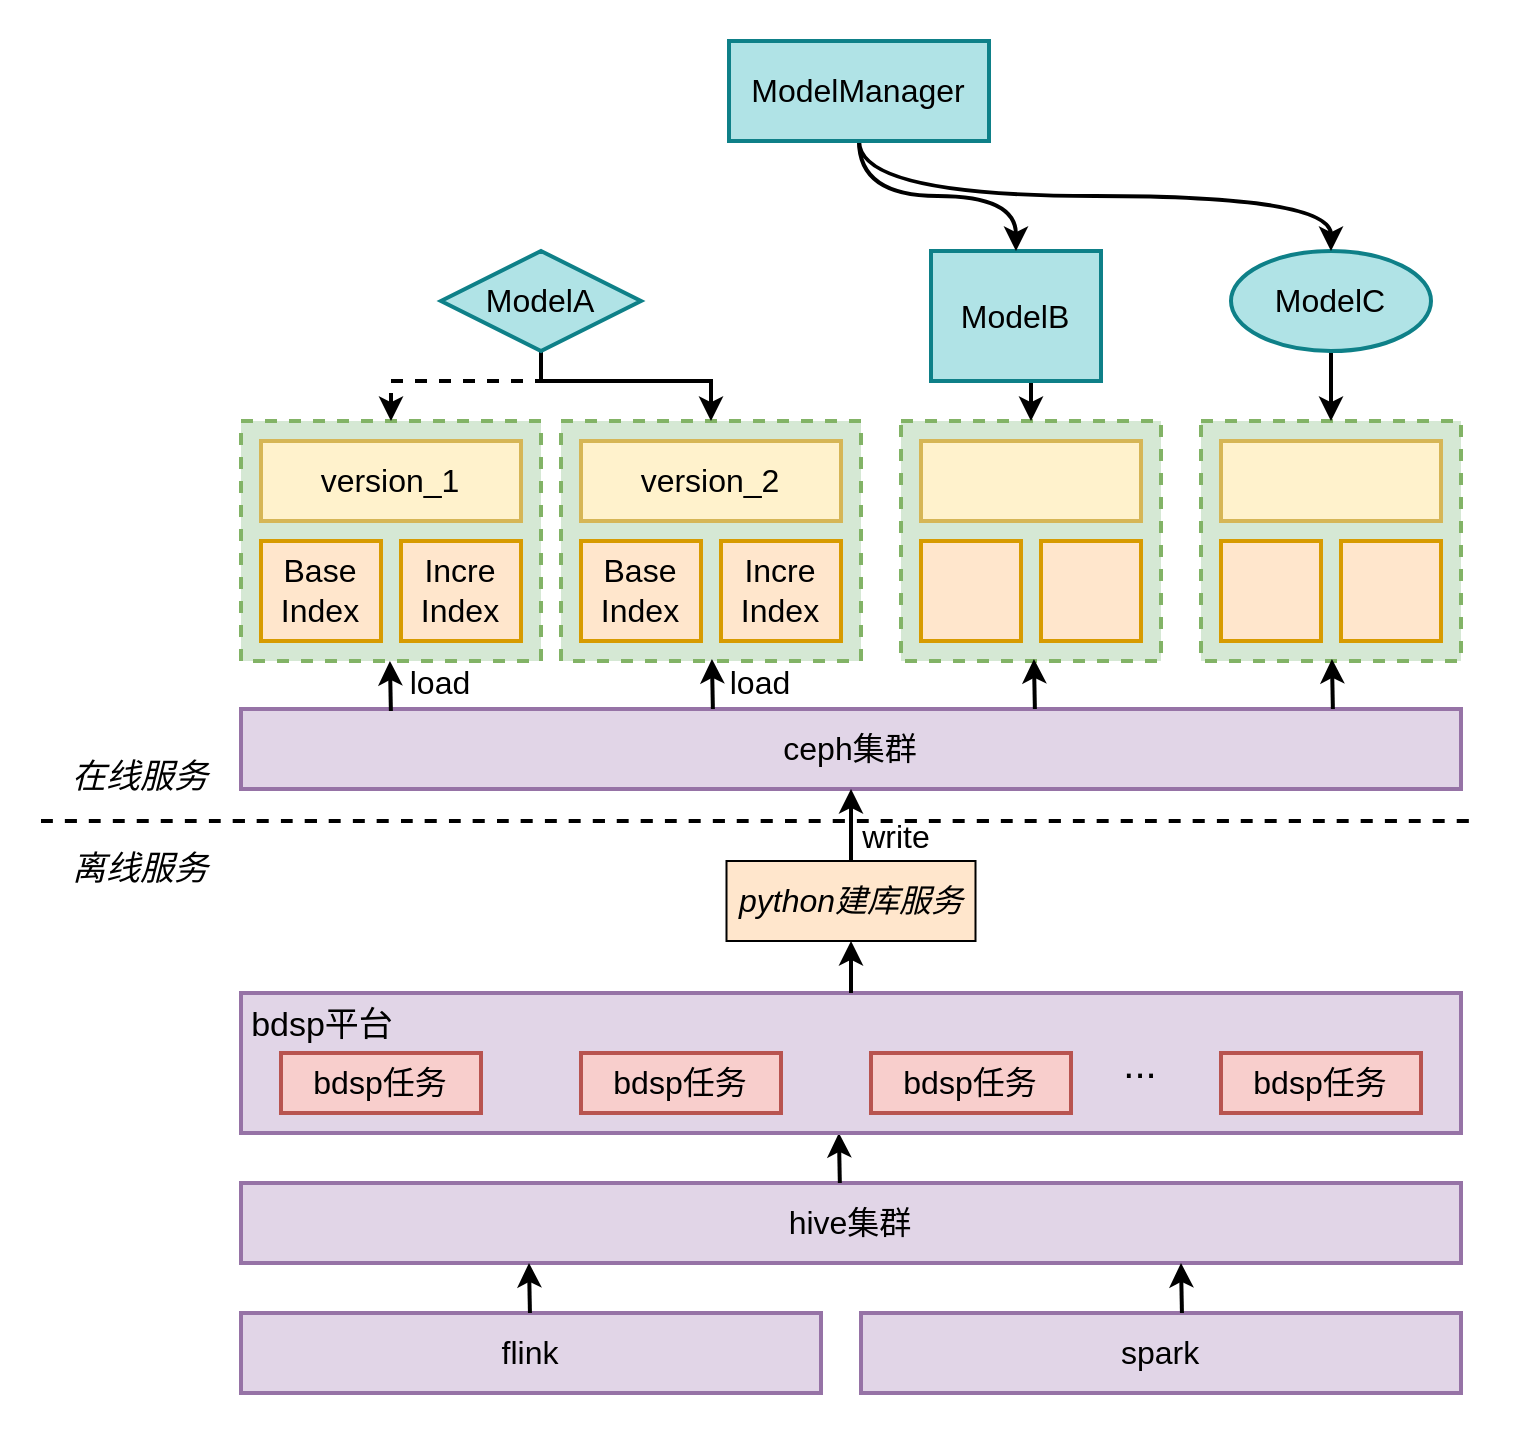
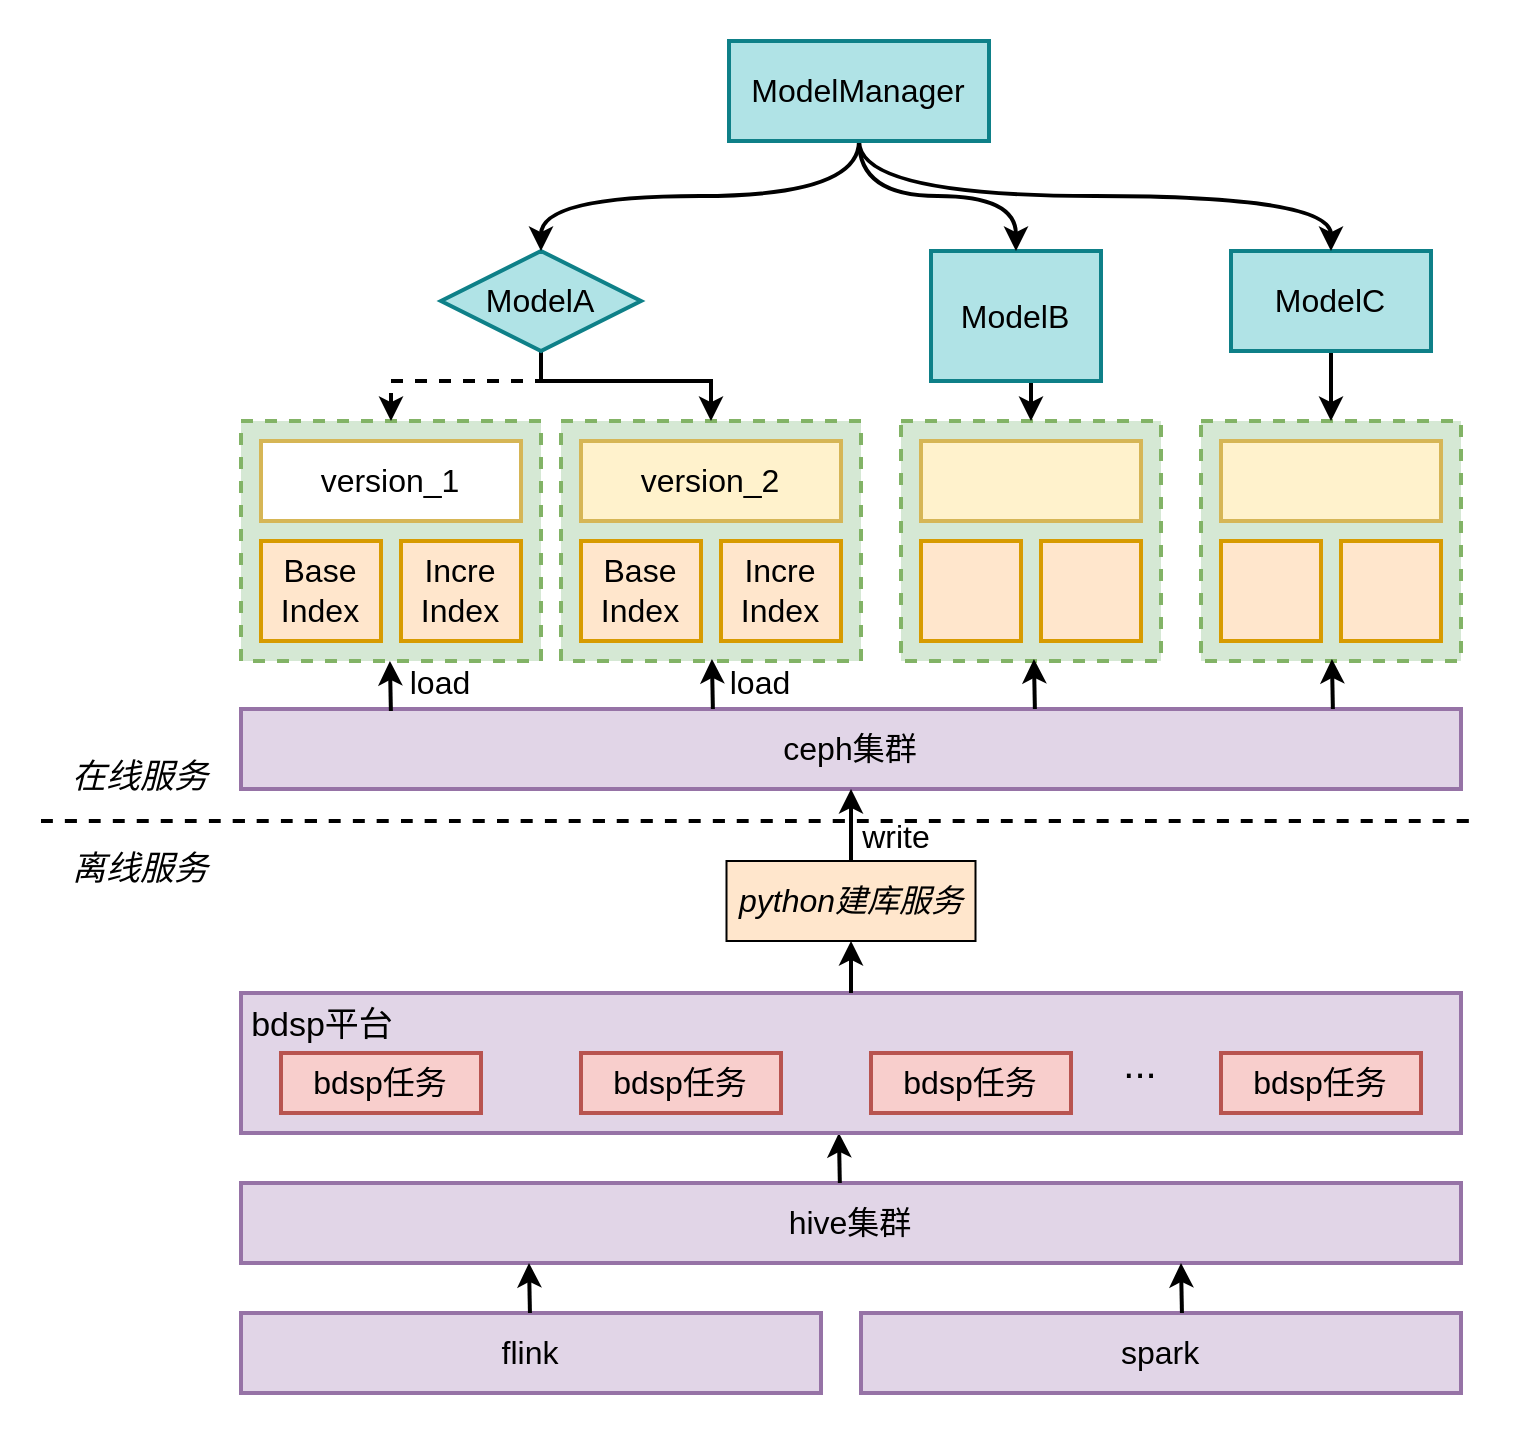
+ <mxCell id="30" style="edgeStyle=orthogonalEdgeStyle;curved=1;rounded=0;orthogonalLoop=1;jettySize=auto;html=1;exitX=0.5;exitY=1;exitDx=0;exitDy=0;strokeWidth=2;fontSize=16;" parent="1" source="33" target="25" edge="1"><mxGeometry relative="1" as="geometry" /></mxCell>
- <mxCell id="29" value="&lt;span style=&quot;font-size: 16px;&quot;&gt;ModelC&lt;/span&gt;" style="ellipse;whiteSpace=wrap;html=1;fillColor=#b0e3e6;strokeColor=#0e8088;strokeWidth=2;" parent="1" vertex="1"><mxGeometry x="615" y="125" width="100" height="50" as="geometry" /></mxCell>
+ <mxCell id="29" value="&lt;span style=&quot;font-size: 16px;&quot;&gt;ModelC&lt;/span&gt;" style="rounded=0;whiteSpace=wrap;html=1;fillColor=#b0e3e6;strokeColor=#0e8088;strokeWidth=2;" parent="1" vertex="1"><mxGeometry x="615" y="125" width="100" height="50" as="geometry" /></mxCell>
- <mxCell id="8" value="&lt;span style=&quot;font-size: 16px;&quot;&gt;version_1&lt;/span&gt;" style="rounded=0;whiteSpace=wrap;html=1;fillColor=#fff2cc;strokeColor=#d6b656;strokeWidth=2;" parent="1" vertex="1"><mxGeometry x="130" y="220" width="130" height="40" as="geometry" /></mxCell>
+ <mxCell id="8" value="&lt;span style=&quot;font-size: 16px;&quot;&gt;version_1&lt;/span&gt;" style="rounded=0;whiteSpace=wrap;html=1;fillColor=#ffffff;strokeColor=#d6b656;strokeWidth=2;" parent="1" vertex="1"><mxGeometry x="130" y="220" width="130" height="40" as="geometry" /></mxCell>
